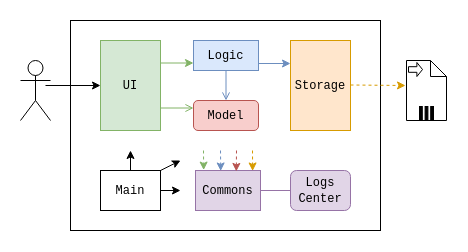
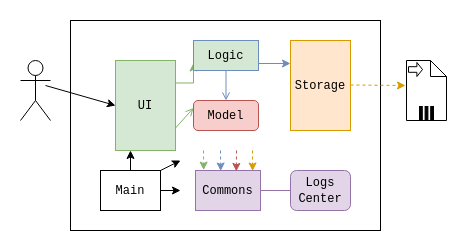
- <mxCell id="7" value="&lt;font face=&quot;Courier New&quot;&gt;Logic&lt;/font&gt;" style="rounded=0;whiteSpace=wrap;html=1;fillColor=#dae8fc;strokeColor=#6c8ebf;" parent="1" vertex="1"><mxGeometry x="193" y="40" width="65" height="30" as="geometry" /></mxCell>
+ <mxCell id="7" value="&lt;font face=&quot;Courier New&quot;&gt;Logic&lt;/font&gt;" style="rounded=0;whiteSpace=wrap;html=1;fillColor=#d5e8d4;strokeColor=#6c8ebf;" parent="1" vertex="1"><mxGeometry x="193" y="40" width="65" height="30" as="geometry" /></mxCell>
- <mxCell id="5" value="&lt;font face=&quot;Courier New&quot;&gt;UI&lt;/font&gt;" style="rounded=0;whiteSpace=wrap;html=1;fillColor=#d5e8d4;strokeColor=#82b366;" parent="1" vertex="1"><mxGeometry x="100" y="40" width="60" height="90" as="geometry" /></mxCell>
+ <mxCell id="5" value="&lt;font face=&quot;Courier New&quot;&gt;UI&lt;/font&gt;" style="rounded=0;whiteSpace=wrap;html=1;fillColor=#d5e8d4;strokeColor=#82b366;" parent="1" vertex="1"><mxGeometry x="115" y="60" width="60" height="90" as="geometry" /></mxCell>
